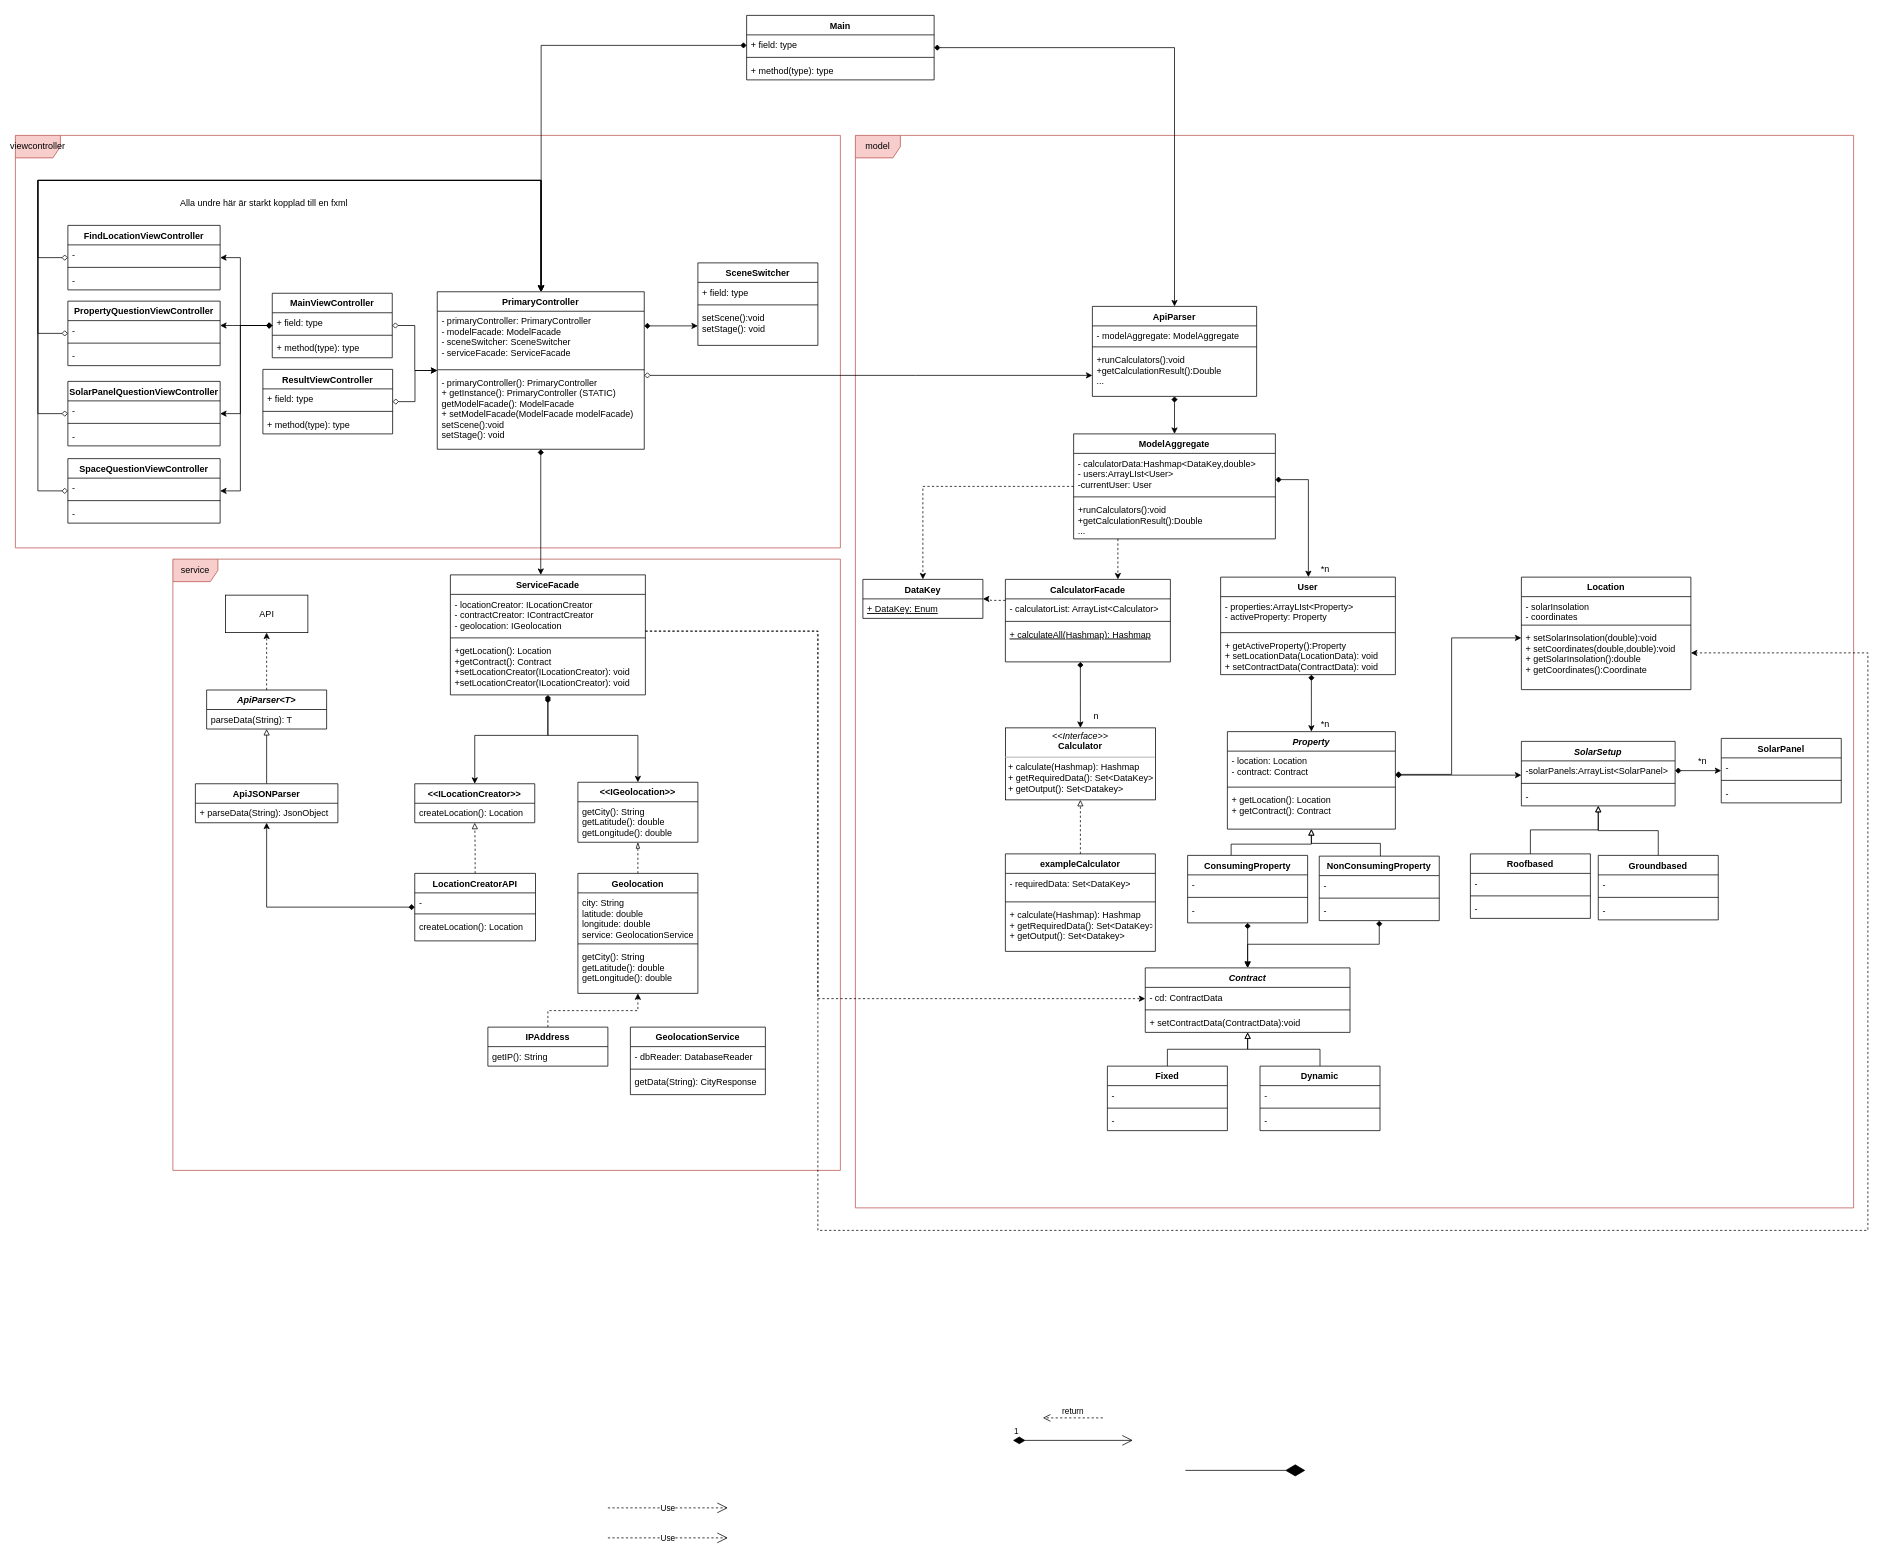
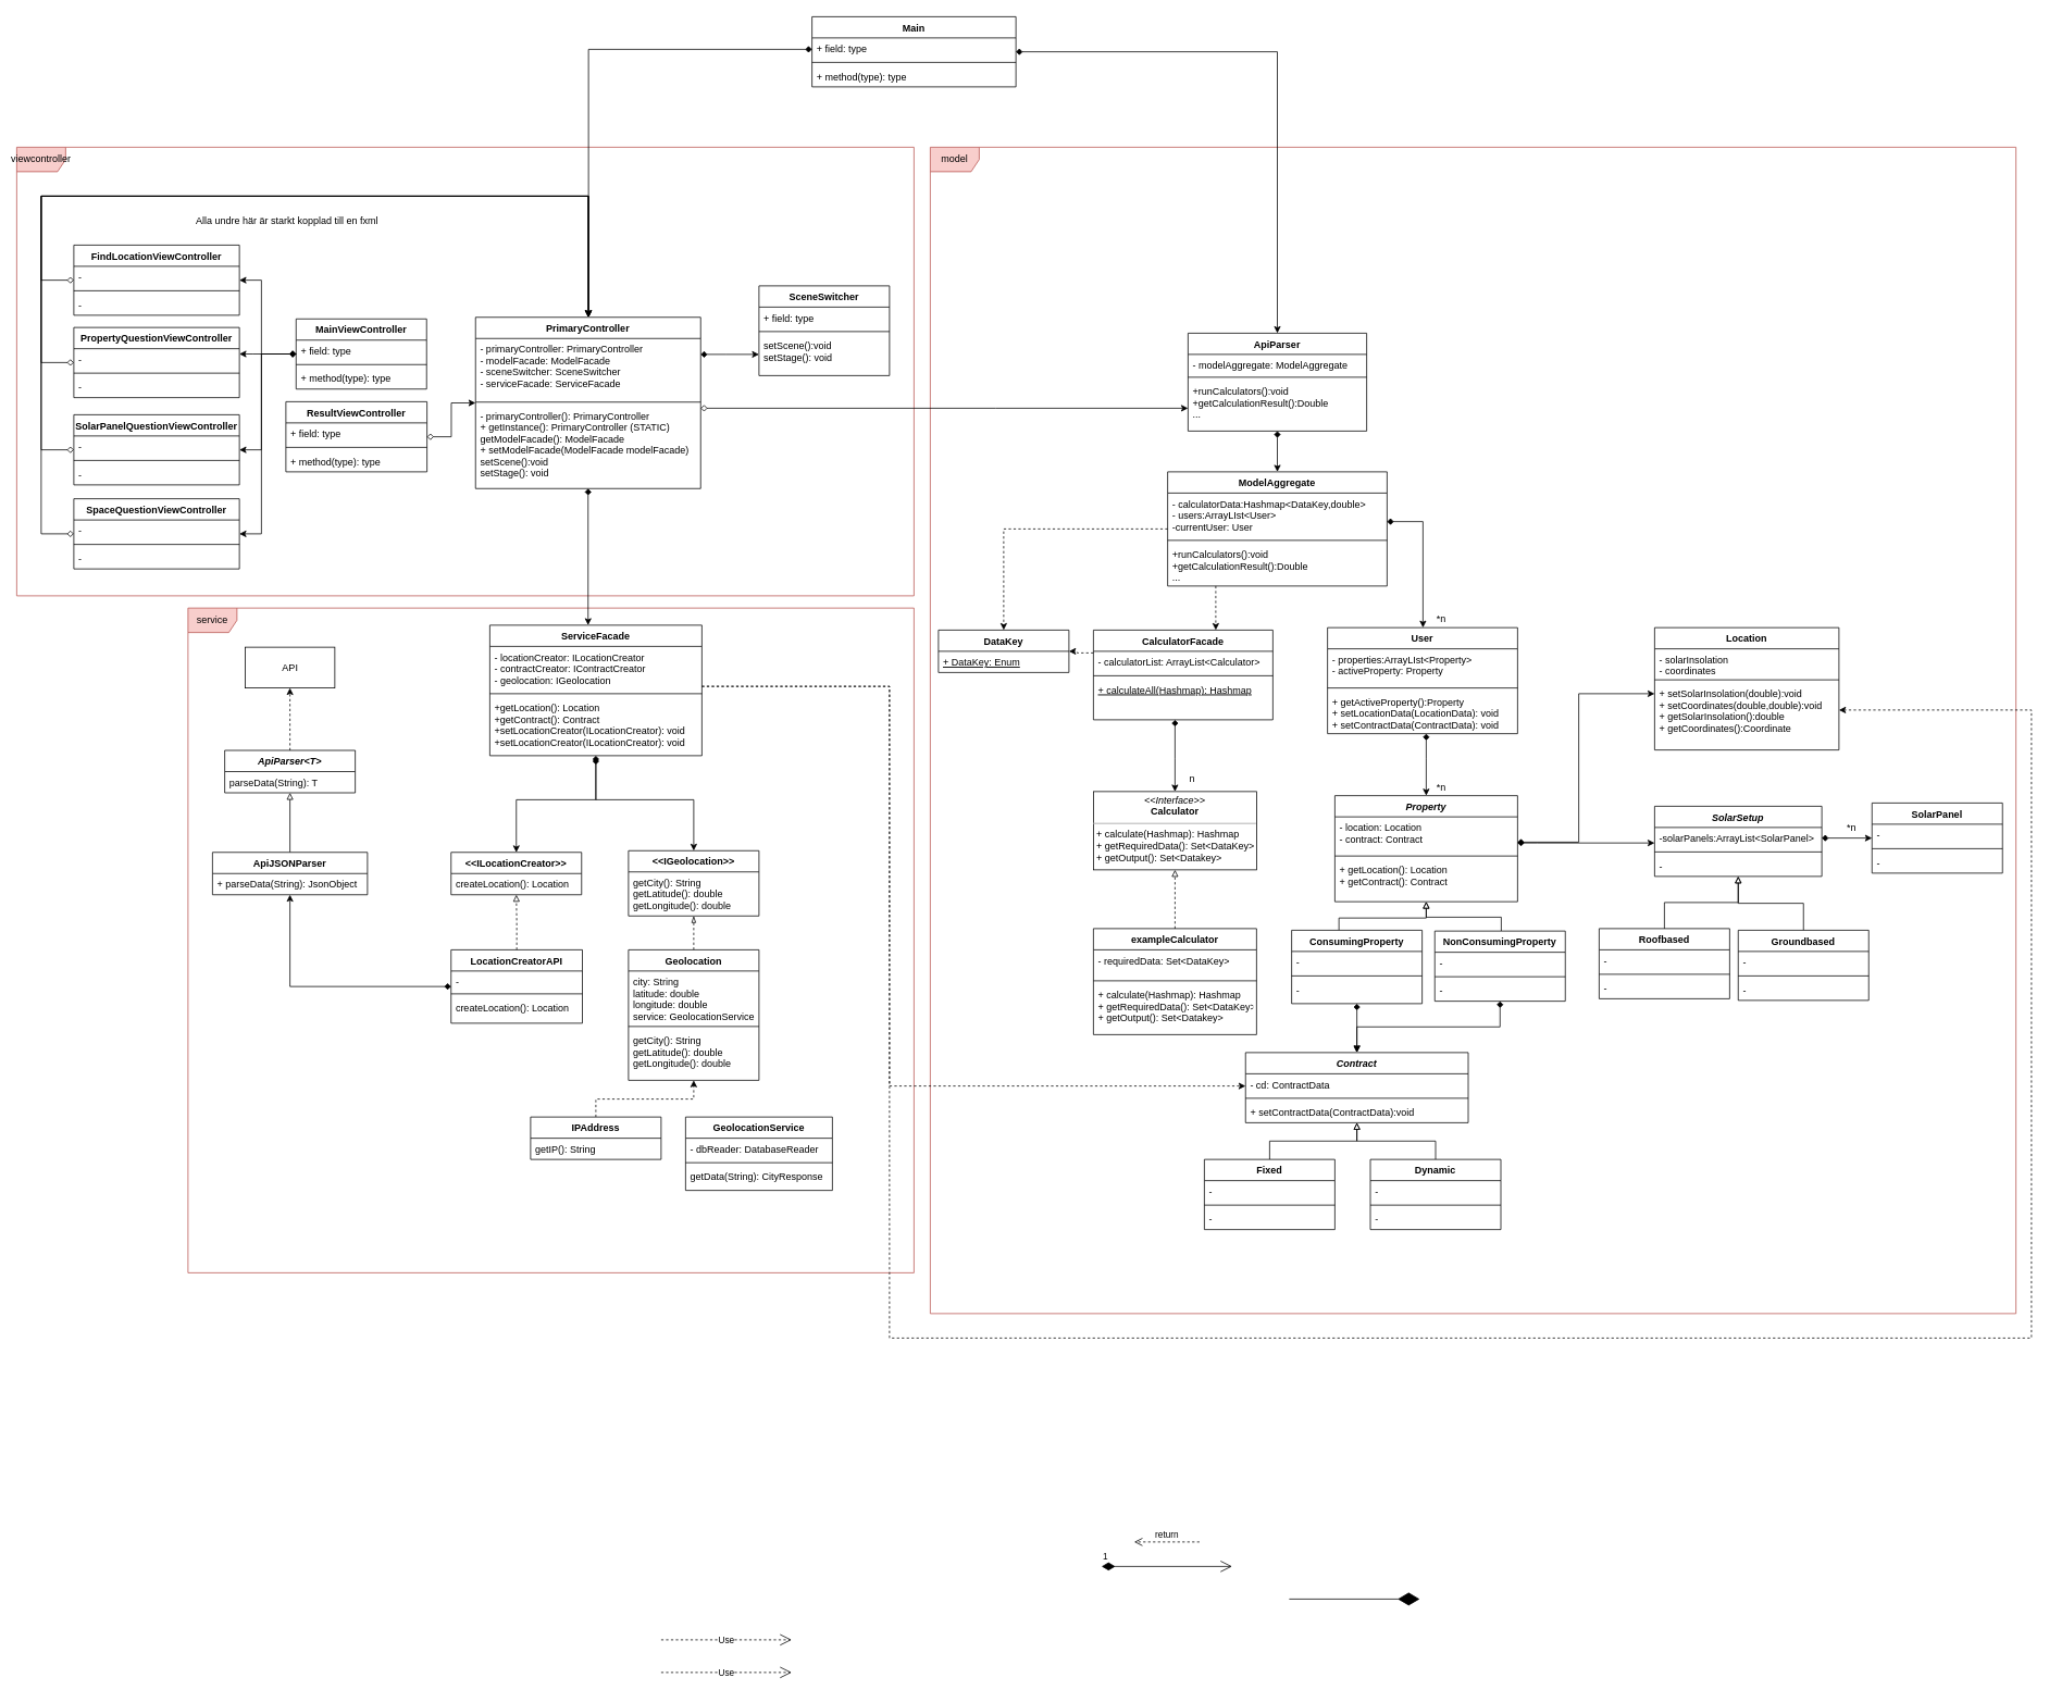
- <mxCell id="103" style="edgeStyle=orthogonalEdgeStyle;rounded=0;orthogonalLoop=1;jettySize=auto;html=1;startArrow=diamond;startFill=0;" parent="1" source="108" target="98" edge="1"><mxGeometry relative="1" as="geometry" /></mxCell>
